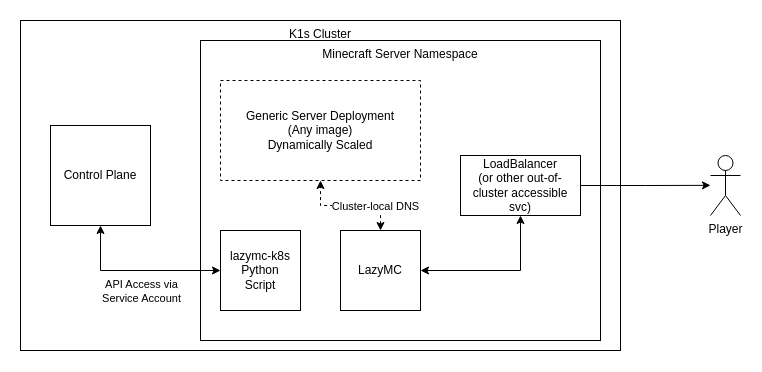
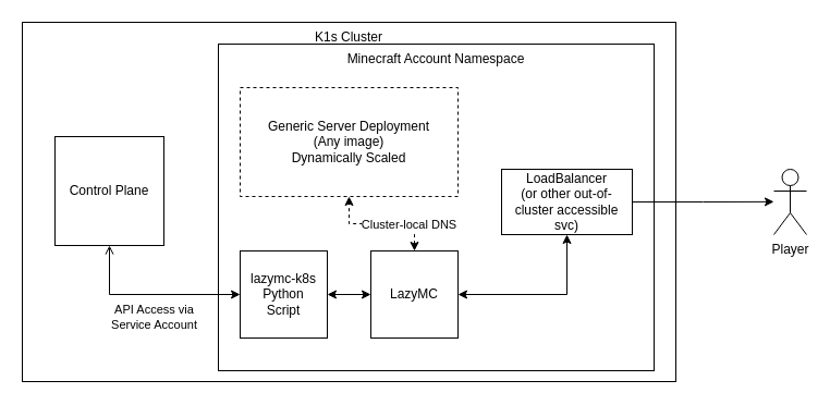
- <mxCell id="3" value="&lt;div&gt;Minecraft Server Namespace&lt;/div&gt;&lt;div&gt;&lt;br&gt;&lt;/div&gt;" style="rounded=0;whiteSpace=wrap;html=1;verticalAlign=top;" vertex="1" parent="1"><mxGeometry x="200" y="40" width="400" height="300" as="geometry" /></mxCell>
+ <mxCell id="3" value="&lt;div&gt;Minecraft Account Namespace&lt;/div&gt;&lt;div&gt;&lt;br&gt;&lt;/div&gt;" style="rounded=0;whiteSpace=wrap;html=1;verticalAlign=top;" vertex="1" parent="1"><mxGeometry x="200" y="40" width="400" height="300" as="geometry" /></mxCell>
- <mxCell id="14" style="edgeStyle=orthogonalEdgeStyle;rounded=0;orthogonalLoop=1;jettySize=auto;html=1;exitX=0;exitY=0.5;exitDx=0;exitDy=0;entryX=0.5;entryY=1;entryDx=0;entryDy=0;startArrow=classic;startFill=1;" edge="1" parent="1" source="16" target="10"><mxGeometry relative="1" as="geometry" /></mxCell>
+ <mxCell id="14" style="edgeStyle=orthogonalEdgeStyle;rounded=0;orthogonalLoop=1;jettySize=auto;html=1;exitX=0;exitY=0.5;exitDx=0;exitDy=0;entryX=0.5;entryY=1;entryDx=0;entryDy=0;startArrow=classic;startFill=1;endArrow=open;" edge="1" parent="1" source="16" target="10"><mxGeometry relative="1" as="geometry" /></mxCell>
+ <mxCell id="8" style="edgeStyle=orthogonalEdgeStyle;rounded=0;orthogonalLoop=1;jettySize=auto;html=1;exitX=0;exitY=0.5;exitDx=0;exitDy=0;entryX=1;entryY=0.5;entryDx=0;entryDy=0;startArrow=classic;startFill=1;" edge="1" parent="1" source="9" target="16"><mxGeometry relative="1" as="geometry" /></mxCell>
